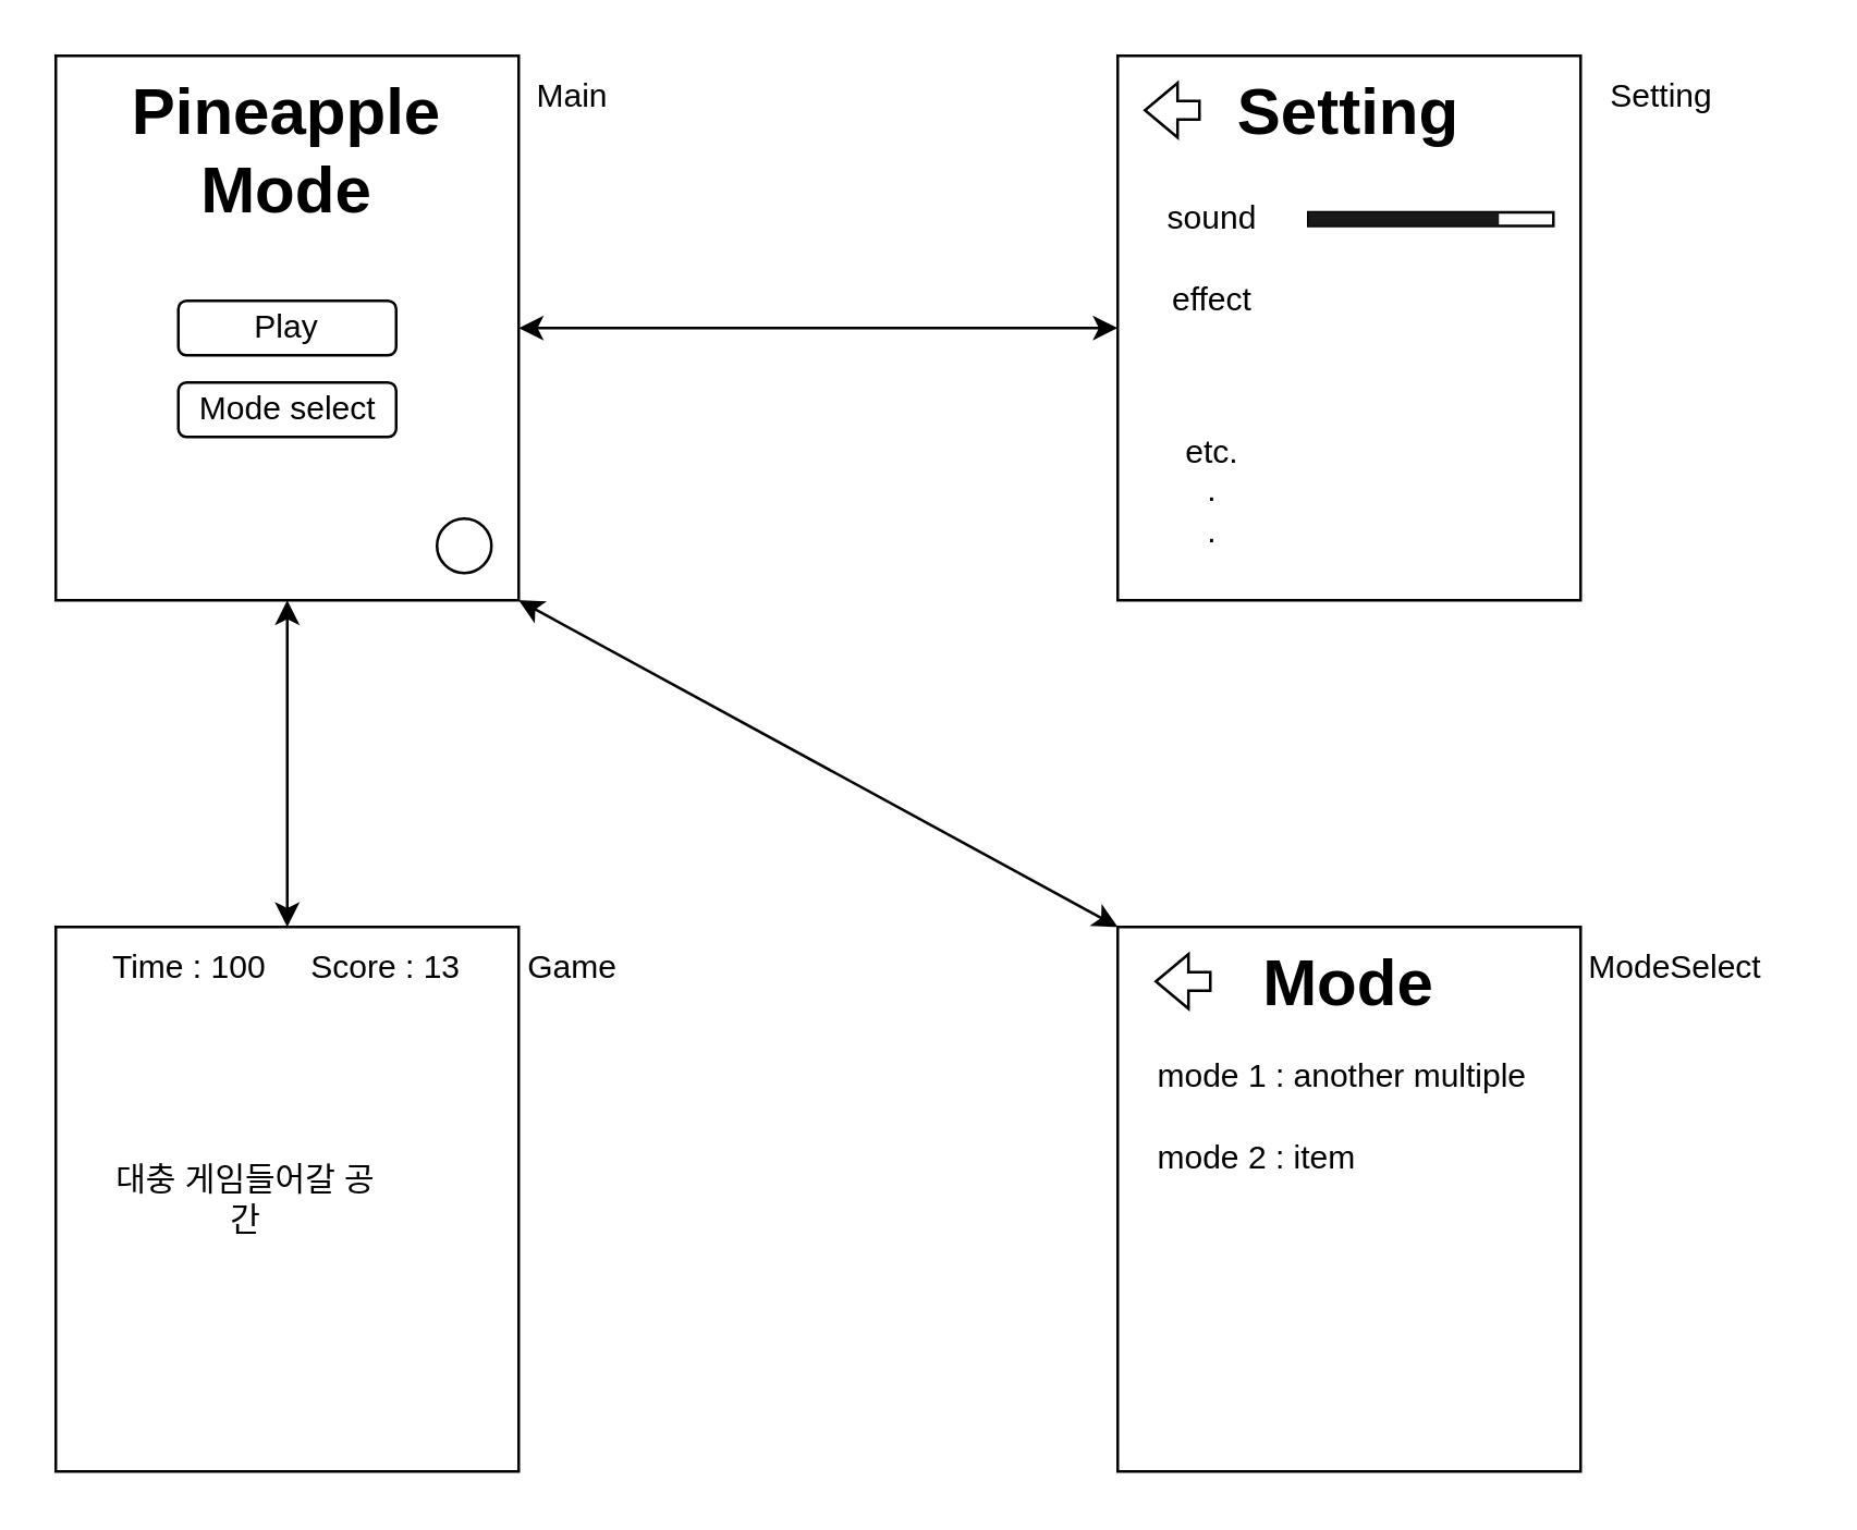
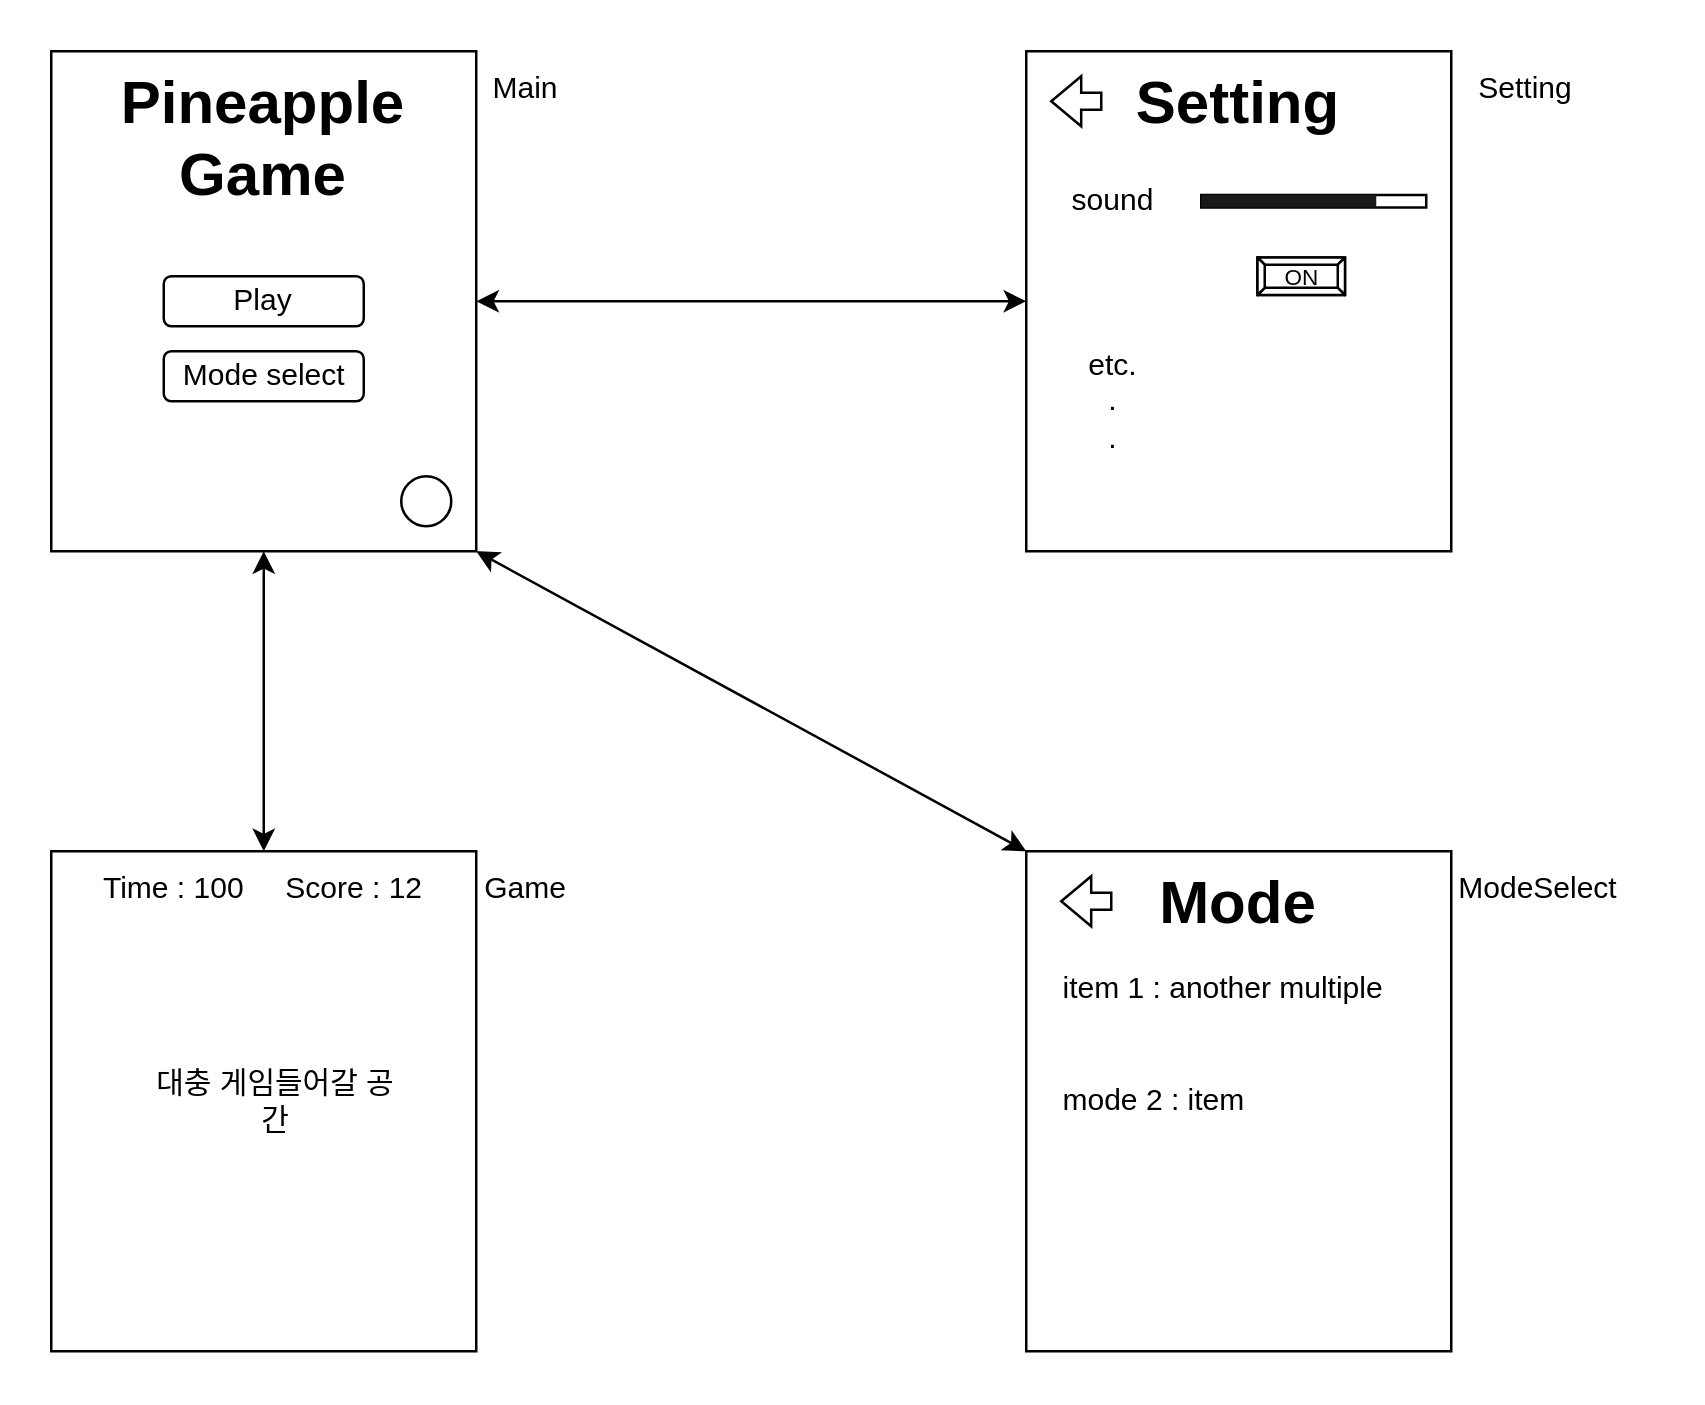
- <mxCell id="4" value="&lt;h1 style=&quot;margin-top: 0px;&quot;&gt;Pineapple&lt;br&gt;Mode&lt;/h1&gt;" style="text;html=1;whiteSpace=wrap;overflow=hidden;rounded=0;align=center;" vertex="1" parent="2"><mxGeometry x="25" width="120" height="60" as="geometry" /></mxCell>
+ <mxCell id="4" value="&lt;h1 style=&quot;margin-top: 0px;&quot;&gt;Pineapple&lt;br&gt;Game&lt;/h1&gt;" style="text;html=1;whiteSpace=wrap;overflow=hidden;rounded=0;align=center;" vertex="1" parent="2"><mxGeometry x="25" width="120" height="60" as="geometry" /></mxCell>
- <mxCell id="32" value="effect" style="text;html=1;align=center;verticalAlign=middle;whiteSpace=wrap;rounded=0;" vertex="1" parent="27"><mxGeometry x="10" y="80" width="50" height="20" as="geometry" /></mxCell>
+ <mxCell id="34" value="&lt;font style=&quot;font-size: 9px;&quot;&gt;ON&lt;/font&gt;" style="labelPosition=center;verticalLabelPosition=middle;align=center;html=1;shape=mxgraph.basic.button;dx=2.89;whiteSpace=wrap;" vertex="1" parent="27"><mxGeometry x="92.5" y="82.5" width="35" height="15" as="geometry" /></mxCell>
- <mxCell id="33" value="etc.&lt;br&gt;.&lt;br&gt;." style="text;html=1;align=center;verticalAlign=middle;whiteSpace=wrap;rounded=0;" vertex="1" parent="27"><mxGeometry x="10" y="150" width="50" height="20" as="geometry" /></mxCell>
+ <mxCell id="33" value="etc.&lt;br&gt;.&lt;br&gt;." style="text;html=1;align=center;verticalAlign=middle;whiteSpace=wrap;rounded=0;" vertex="1" parent="27"><mxGeometry x="10" y="130" width="50" height="20" as="geometry" /></mxCell>
- <mxCell id="15" value="Time : 100&amp;nbsp; &amp;nbsp; &amp;nbsp;Score : 13" style="text;html=1;align=center;verticalAlign=middle;whiteSpace=wrap;rounded=0;" vertex="1" parent="12"><mxGeometry x="10" width="150" height="30" as="geometry" /></mxCell>
+ <mxCell id="15" value="Time : 100&amp;nbsp; &amp;nbsp; &amp;nbsp;Score : 12" style="text;html=1;align=center;verticalAlign=middle;whiteSpace=wrap;rounded=0;" vertex="1" parent="12"><mxGeometry x="10" width="150" height="30" as="geometry" /></mxCell>
- <mxCell id="22" value="mode 1 : another multiple" style="text;html=1;align=left;verticalAlign=middle;whiteSpace=wrap;rounded=0;" vertex="1" parent="17"><mxGeometry x="12.5" y="40" width="145" height="30" as="geometry" /></mxCell>
+ <mxCell id="22" value="item 1 : another multiple" style="text;html=1;align=left;verticalAlign=middle;whiteSpace=wrap;rounded=0;" vertex="1" parent="17"><mxGeometry x="12.5" y="40" width="145" height="30" as="geometry" /></mxCell>
- <mxCell id="23" value="mode 2 : item" style="text;html=1;align=left;verticalAlign=middle;whiteSpace=wrap;rounded=0;" vertex="1" parent="17"><mxGeometry x="12.5" y="70" width="145" height="30" as="geometry" /></mxCell>
+ <mxCell id="23" value="mode 2 : item" style="text;html=1;align=left;verticalAlign=middle;whiteSpace=wrap;rounded=0;" vertex="1" parent="17"><mxGeometry x="12.5" y="85" width="145" height="30" as="geometry" /></mxCell>
- <mxCell id="16" value="대충 게임들어갈 공간" style="text;html=1;align=center;verticalAlign=middle;whiteSpace=wrap;rounded=0;" vertex="1" parent="12"><mxGeometry x="20" y="85" width="100" height="30" as="geometry" /></mxCell>
+ <mxCell id="16" value="대충 게임들어갈 공간" style="text;html=1;align=center;verticalAlign=middle;whiteSpace=wrap;rounded=0;" vertex="1" parent="12"><mxGeometry x="40" y="85" width="100" height="30" as="geometry" /></mxCell>
